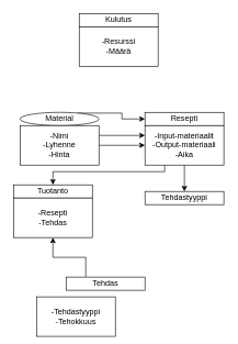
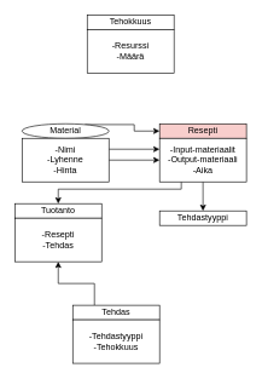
- <mxCell id="11" value="Kulutus" style="rounded=0;whiteSpace=wrap;html=1;" vertex="1" parent="1"><mxGeometry x="120" y="20" width="120" height="20" as="geometry" /></mxCell>
+ <mxCell id="11" value="Tehokkuus" style="rounded=0;whiteSpace=wrap;html=1;" vertex="1" parent="1"><mxGeometry x="120" y="20" width="120" height="20" as="geometry" /></mxCell>
- <mxCell id="7" value="Resepti" style="rounded=0;whiteSpace=wrap;html=1;" vertex="1" parent="1"><mxGeometry x="220" y="170" width="120" height="20" as="geometry" /></mxCell>
+ <mxCell id="7" value="Resepti" style="rounded=0;whiteSpace=wrap;html=1;fillColor=#f8cecc;" vertex="1" parent="1"><mxGeometry x="220" y="170" width="120" height="20" as="geometry" /></mxCell>
- <mxCell id="16" value="-Tehdastyyppi&lt;br&gt;-Tehokkuus" style="rounded=0;whiteSpace=wrap;html=1;" vertex="1" parent="1"><mxGeometry x="55" y="450" width="120" height="60" as="geometry" /></mxCell>
+ <mxCell id="16" value="-Tehdastyyppi&lt;br&gt;-Tehokkuus" style="rounded=0;whiteSpace=wrap;html=1;" vertex="1" parent="1"><mxGeometry x="100" y="440" width="120" height="60" as="geometry" /></mxCell>
